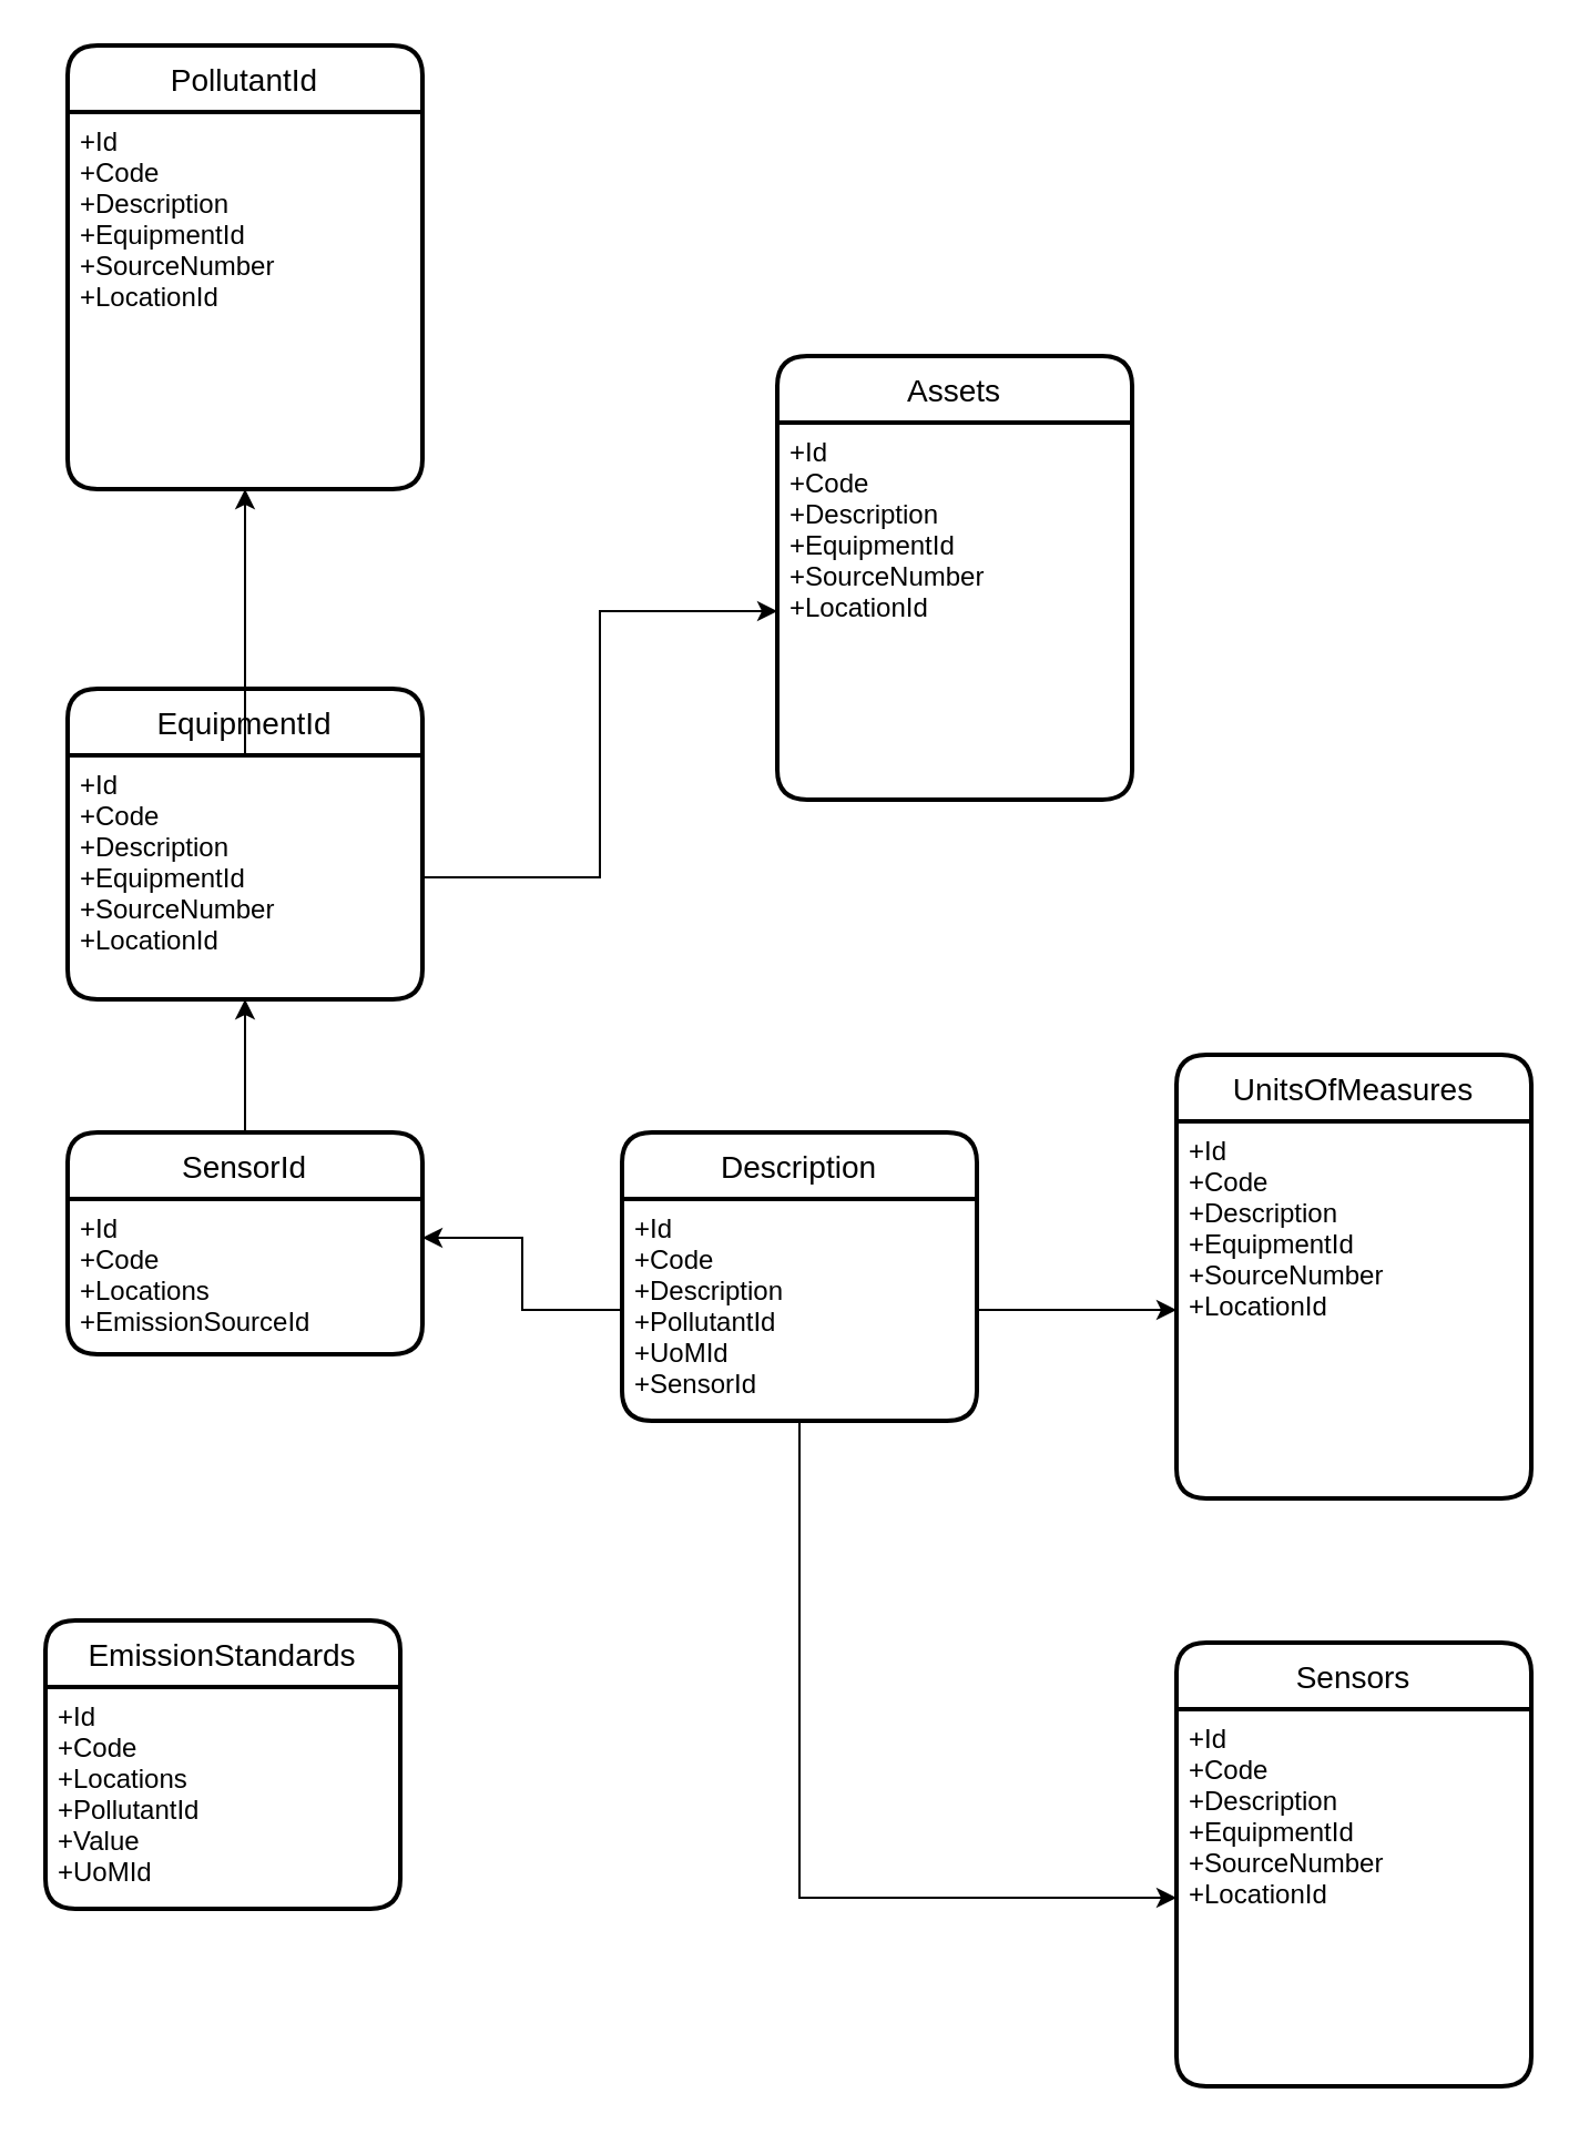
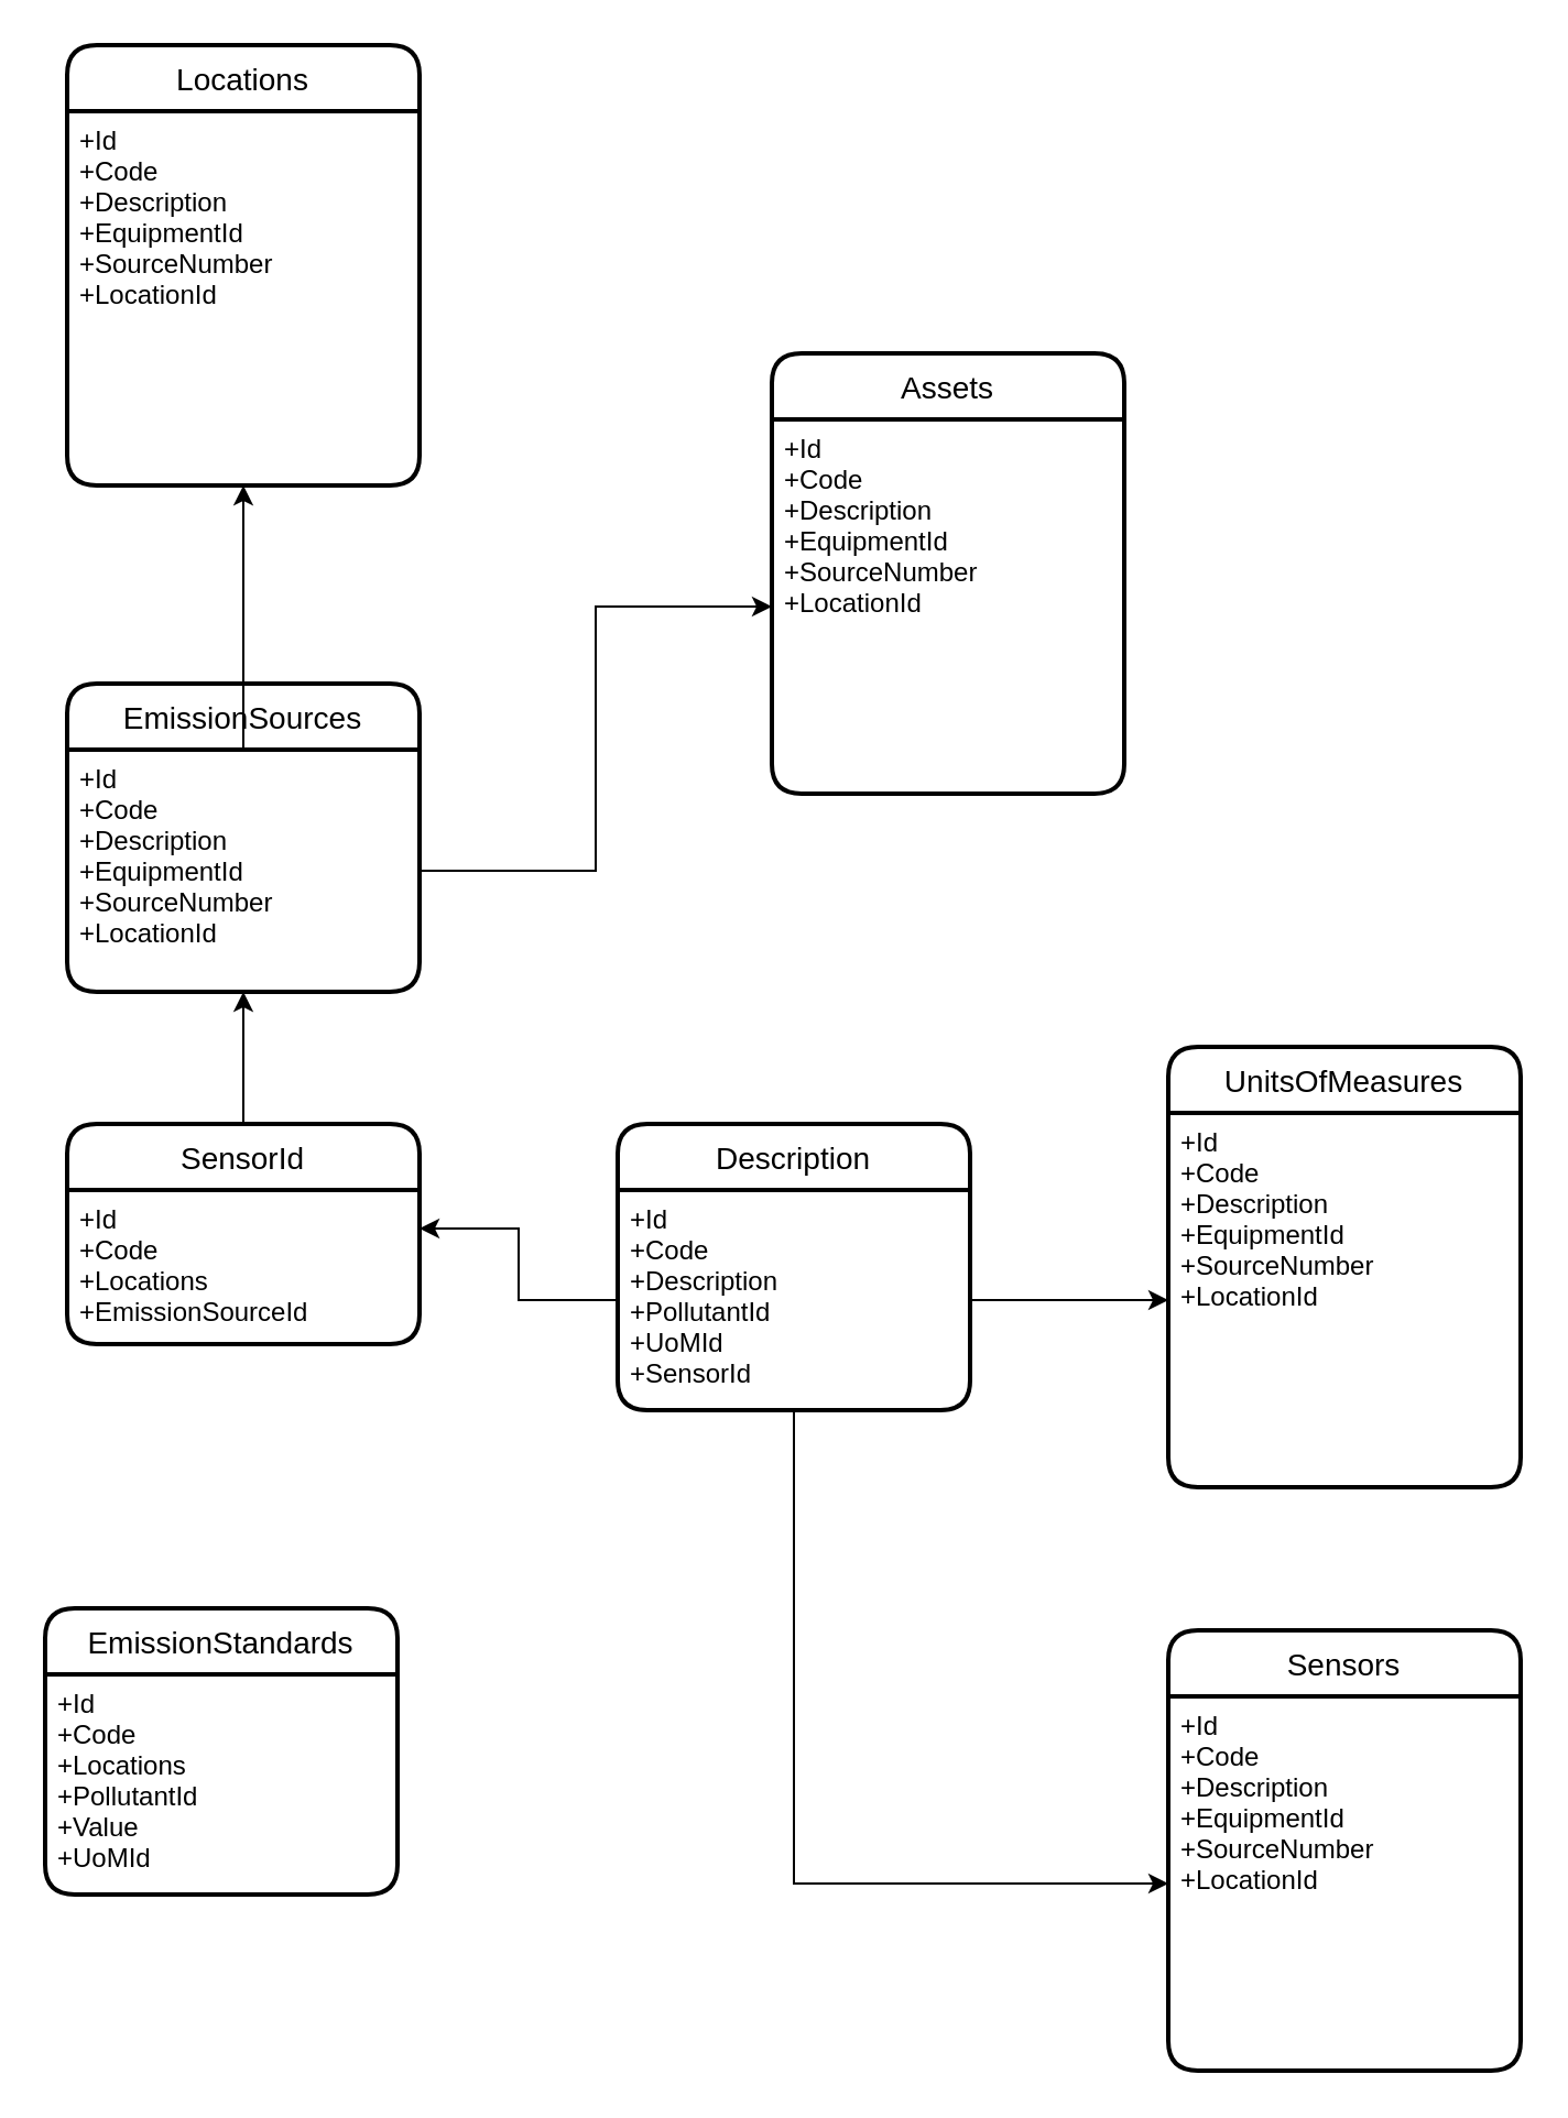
- <mxCell id="10" value="PollutantId" style="swimlane;childLayout=stackLayout;horizontal=1;startSize=30;horizontalStack=0;rounded=1;fontSize=14;fontStyle=0;strokeWidth=2;resizeParent=0;resizeLast=1;shadow=0;dashed=0;align=center;" vertex="1" parent="1"><mxGeometry x="30" width="160" height="200" as="geometry" y="20" /></mxCell>
+ <mxCell id="10" value="Locations" style="swimlane;childLayout=stackLayout;horizontal=1;startSize=30;horizontalStack=0;rounded=1;fontSize=14;fontStyle=0;strokeWidth=2;resizeParent=0;resizeLast=1;shadow=0;dashed=0;align=center;" vertex="1" parent="1"><mxGeometry x="30" width="160" height="200" as="geometry" y="20" /></mxCell>
- <mxCell id="7" value="EquipmentId" style="swimlane;childLayout=stackLayout;horizontal=1;startSize=30;horizontalStack=0;rounded=1;fontSize=14;fontStyle=0;strokeWidth=2;resizeParent=0;resizeLast=1;shadow=0;dashed=0;align=center;" vertex="1" parent="1"><mxGeometry x="30" y="310" width="160" height="140" as="geometry" /></mxCell>
+ <mxCell id="7" value="EmissionSources" style="swimlane;childLayout=stackLayout;horizontal=1;startSize=30;horizontalStack=0;rounded=1;fontSize=14;fontStyle=0;strokeWidth=2;resizeParent=0;resizeLast=1;shadow=0;dashed=0;align=center;" vertex="1" parent="1"><mxGeometry x="30" y="310" width="160" height="140" as="geometry" /></mxCell>
